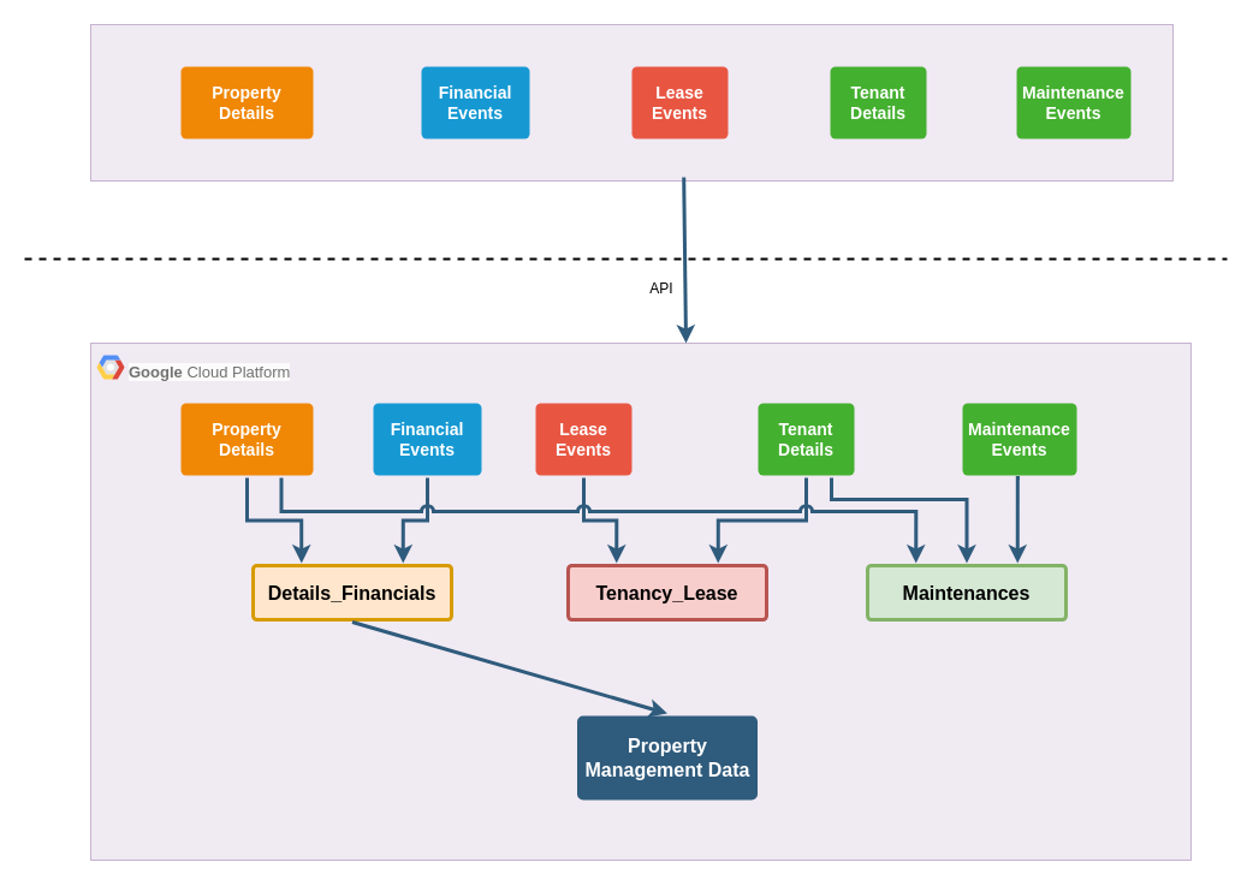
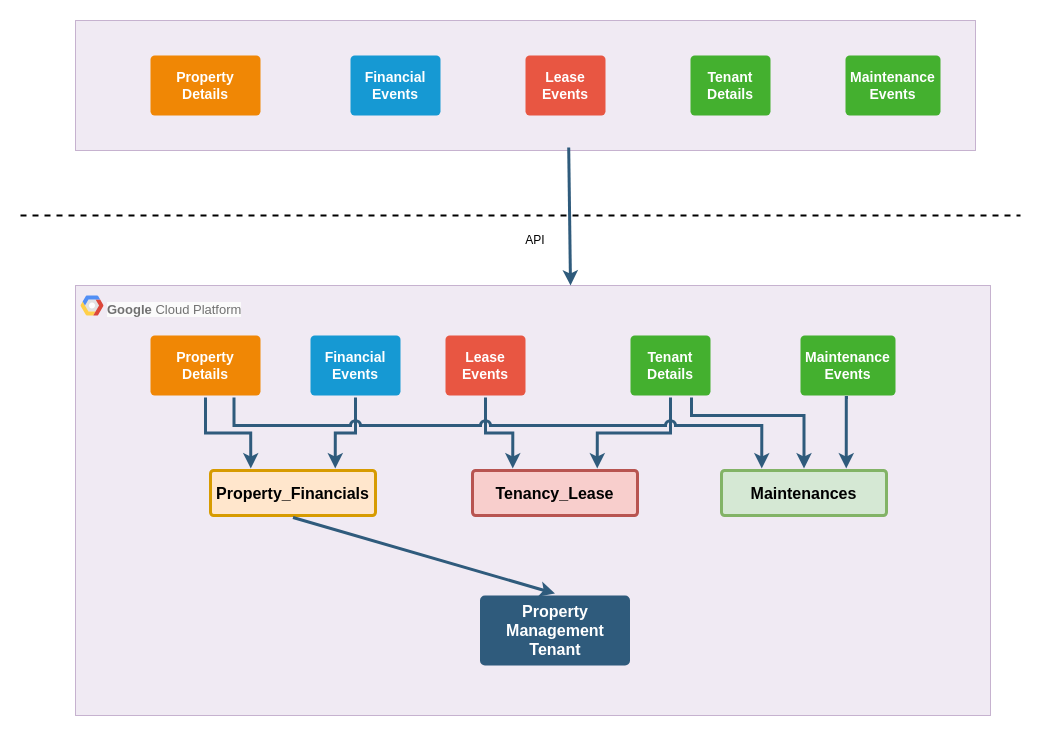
- <mxCell id="33" value="API" style="text;html=1;align=center;verticalAlign=middle;whiteSpace=wrap;rounded=0;" vertex="1" parent="1"><mxGeometry x="520" y="225" width="60" height="30" as="geometry" /></mxCell>
+ <mxCell id="33" value="API" style="text;html=1;align=center;verticalAlign=middle;whiteSpace=wrap;rounded=0;" vertex="1" parent="1"><mxGeometry x="505" y="225" width="60" height="30" as="geometry" /></mxCell>
- <mxCell id="9" value="Details_Financials" style="rounded=1;whiteSpace=wrap;html=1;shadow=0;labelBackgroundColor=none;strokeColor=#d79b00;strokeWidth=3;fillColor=#ffe6cc;fontFamily=Helvetica;fontSize=16;align=center;fontStyle=1;spacing=5;arcSize=7;perimeterSpacing=2;" vertex="1" parent="2"><mxGeometry x="135" y="185" width="165" height="45" as="geometry" /></mxCell>
+ <mxCell id="9" value="Property_Financials" style="rounded=1;whiteSpace=wrap;html=1;shadow=0;labelBackgroundColor=none;strokeColor=#d79b00;strokeWidth=3;fillColor=#ffe6cc;fontFamily=Helvetica;fontSize=16;align=center;fontStyle=1;spacing=5;arcSize=7;perimeterSpacing=2;" vertex="1" parent="2"><mxGeometry x="135" y="185" width="165" height="45" as="geometry" /></mxCell>
- <mxCell id="15" value="Property Management Data" style="rounded=1;whiteSpace=wrap;html=1;shadow=0;labelBackgroundColor=none;strokeColor=none;strokeWidth=3;fillColor=#2F5B7C;fontFamily=Helvetica;fontSize=16;fontColor=#FFFFFF;align=center;fontStyle=1;spacing=5;arcSize=7;perimeterSpacing=2;" parent="2" vertex="1"><mxGeometry x="404.5" y="310" width="150" height="70" as="geometry" /></mxCell>
+ <mxCell id="15" value="Property Management Tenant" style="rounded=1;whiteSpace=wrap;html=1;shadow=0;labelBackgroundColor=none;strokeColor=none;strokeWidth=3;fillColor=#2F5B7C;fontFamily=Helvetica;fontSize=16;fontColor=#FFFFFF;align=center;fontStyle=1;spacing=5;arcSize=7;perimeterSpacing=2;" parent="2" vertex="1"><mxGeometry x="404.5" y="310" width="150" height="70" as="geometry" /></mxCell>
